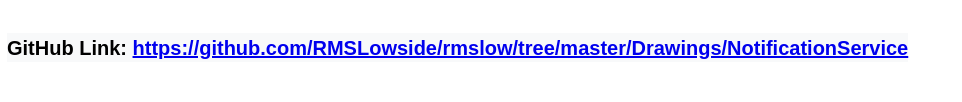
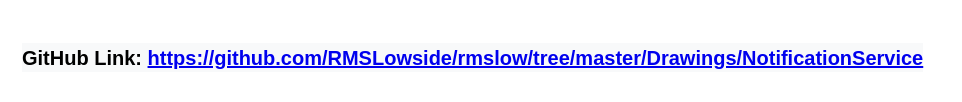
- <mxCell id="2" value="&lt;h1 style=&quot;color: rgb(0 , 0 , 0) ; font-family: &amp;#34;helvetica&amp;#34; ; font-style: normal ; letter-spacing: normal ; text-align: left ; text-indent: 0px ; text-transform: none ; word-spacing: 0px ; background-color: rgb(248 , 249 , 250)&quot;&gt;&lt;font style=&quot;font-size: 20px&quot;&gt;GitHub Link:&amp;nbsp;&lt;a href=&quot;https://github.com/RMSLowside/rmslow/tree/master/Drawings/NotificationService&quot;&gt;https://github.com/RMSLowside/rmslow/tree/master/Drawings/NotificationService&lt;/a&gt;&lt;/font&gt;&lt;/h1&gt;" style="text;whiteSpace=wrap;html=1;" parent="1" vertex="1"><mxGeometry x="5" y="10" width="920" height="60" as="geometry" /></mxCell>
+ <mxCell id="2" value="&lt;h1 style=&quot;color: rgb(0 , 0 , 0) ; font-family: &amp;#34;helvetica&amp;#34; ; font-style: normal ; letter-spacing: normal ; text-align: left ; text-indent: 0px ; text-transform: none ; word-spacing: 0px ; background-color: rgb(248 , 249 , 250)&quot;&gt;&lt;font style=&quot;font-size: 20px&quot;&gt;GitHub Link:&amp;nbsp;&lt;a href=&quot;https://github.com/RMSLowside/rmslow/tree/master/Drawings/NotificationService&quot;&gt;https://github.com/RMSLowside/rmslow/tree/master/Drawings/NotificationService&lt;/a&gt;&lt;/font&gt;&lt;/h1&gt;" style="text;whiteSpace=wrap;html=1;" parent="1" vertex="1"><mxGeometry x="20" y="20" width="920" height="60" as="geometry" /></mxCell>
